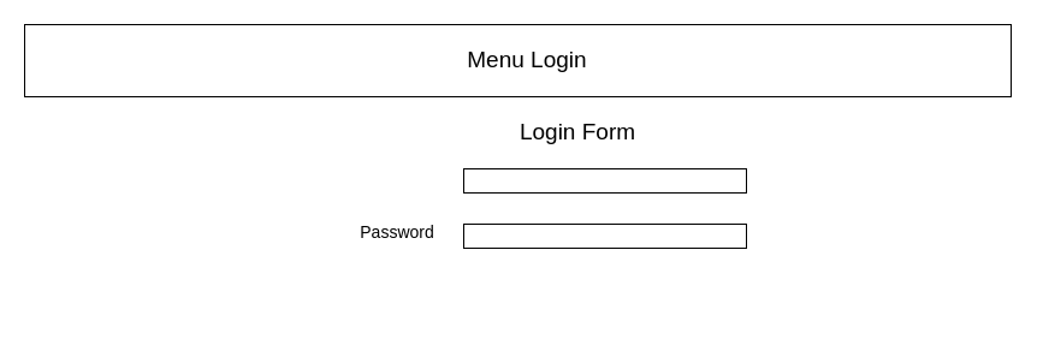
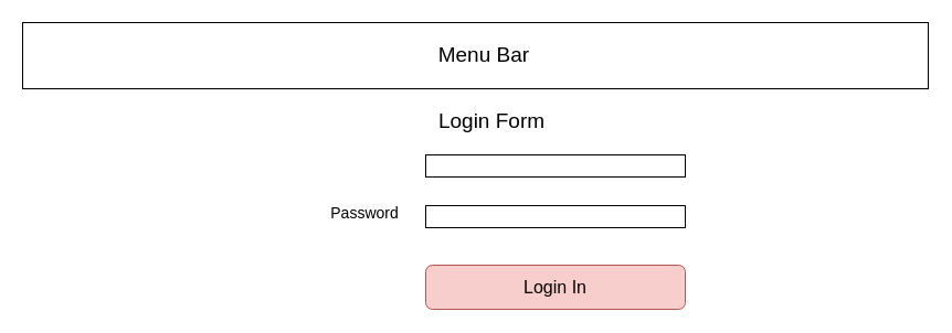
- <mxCell id="2" value="&lt;font style=&quot;font-size: 19px&quot;&gt;&amp;nbsp; &amp;nbsp; Menu Login&amp;nbsp;&lt;/font&gt;" style="rounded=0;whiteSpace=wrap;html=1;" parent="1" vertex="1"><mxGeometry x="20" y="20" width="820" height="60" as="geometry" /></mxCell>
+ <mxCell id="2" value="&lt;font style=&quot;font-size: 19px&quot;&gt;&amp;nbsp; &amp;nbsp; Menu Bar&amp;nbsp;&lt;/font&gt;" style="rounded=0;whiteSpace=wrap;html=1;" parent="1" vertex="1"><mxGeometry x="20" y="20" width="820" height="60" as="geometry" /></mxCell>
- <mxCell id="3" value="&lt;font style=&quot;font-size: 19px&quot;&gt;Login Form&lt;/font&gt;" style="text;html=1;strokeColor=none;fillColor=none;align=center;verticalAlign=middle;whiteSpace=wrap;rounded=0;" parent="1" vertex="1"><mxGeometry x="285" y="100" width="390" height="20" as="geometry" /></mxCell>
+ <mxCell id="3" value="&lt;font style=&quot;font-size: 19px&quot;&gt;Login Form&lt;/font&gt;" style="text;html=1;strokeColor=none;fillColor=none;align=center;verticalAlign=middle;whiteSpace=wrap;rounded=0;" parent="1" vertex="1"><mxGeometry x="250" y="100" width="390" height="20" as="geometry" /></mxCell>
+ <mxCell id="7" value="&lt;font style=&quot;font-size: 16px&quot;&gt;Login In&lt;/font&gt;" style="rounded=1;whiteSpace=wrap;html=1;fillColor=#f8cecc;strokeColor=#b85450;" parent="1" vertex="1"><mxGeometry x="385" y="240" width="235" height="40" as="geometry" /></mxCell>
